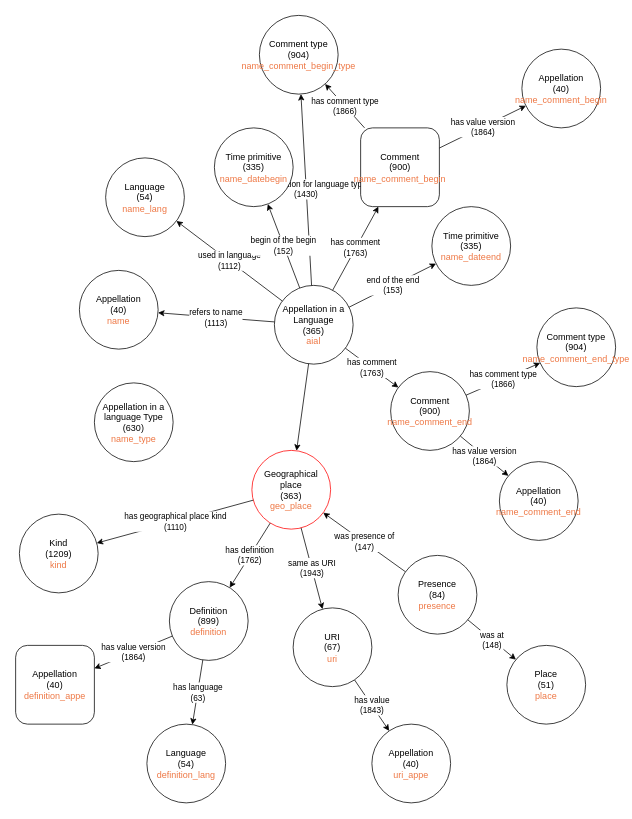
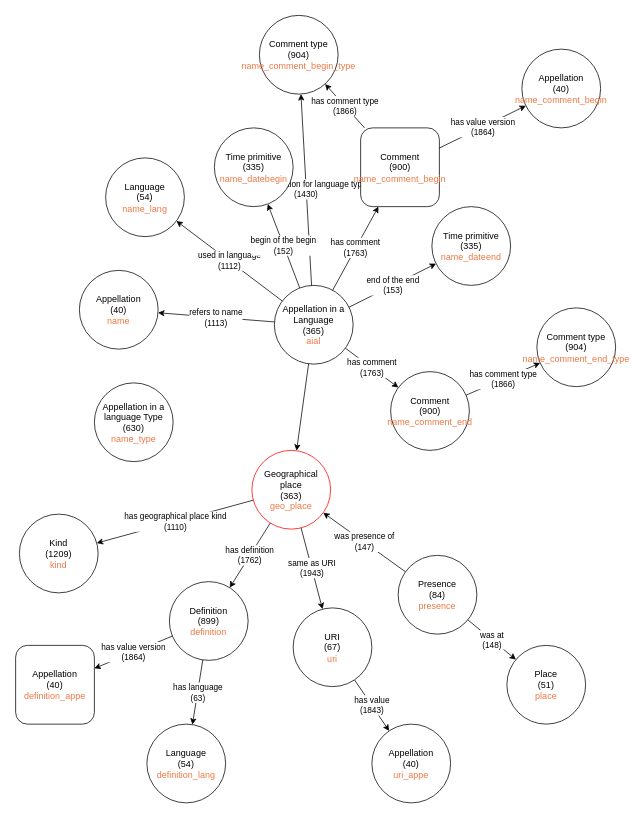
- <mxCell id="38" value="has value version&lt;br&gt;(1864)" style="endArrow=classic;html=1;rounded=0;" edge="1" parent="1" source="33" target="37"><mxGeometry width="50" height="50" relative="1" as="geometry"><mxPoint x="735" y="133" as="sourcePoint" /><mxPoint x="785" y="83" as="targetPoint" /></mxGeometry></mxCell>
- <mxCell id="37" value="Appellation&lt;br&gt;(40)&lt;br&gt;&lt;font color=&quot;#ee7744&quot;&gt;name_comment_end&lt;/font&gt;" style="ellipse;whiteSpace=wrap;html=1;aspect=fixed;" vertex="1" parent="1"><mxGeometry x="665" y="615" width="105" height="105" as="geometry" /></mxCell>
